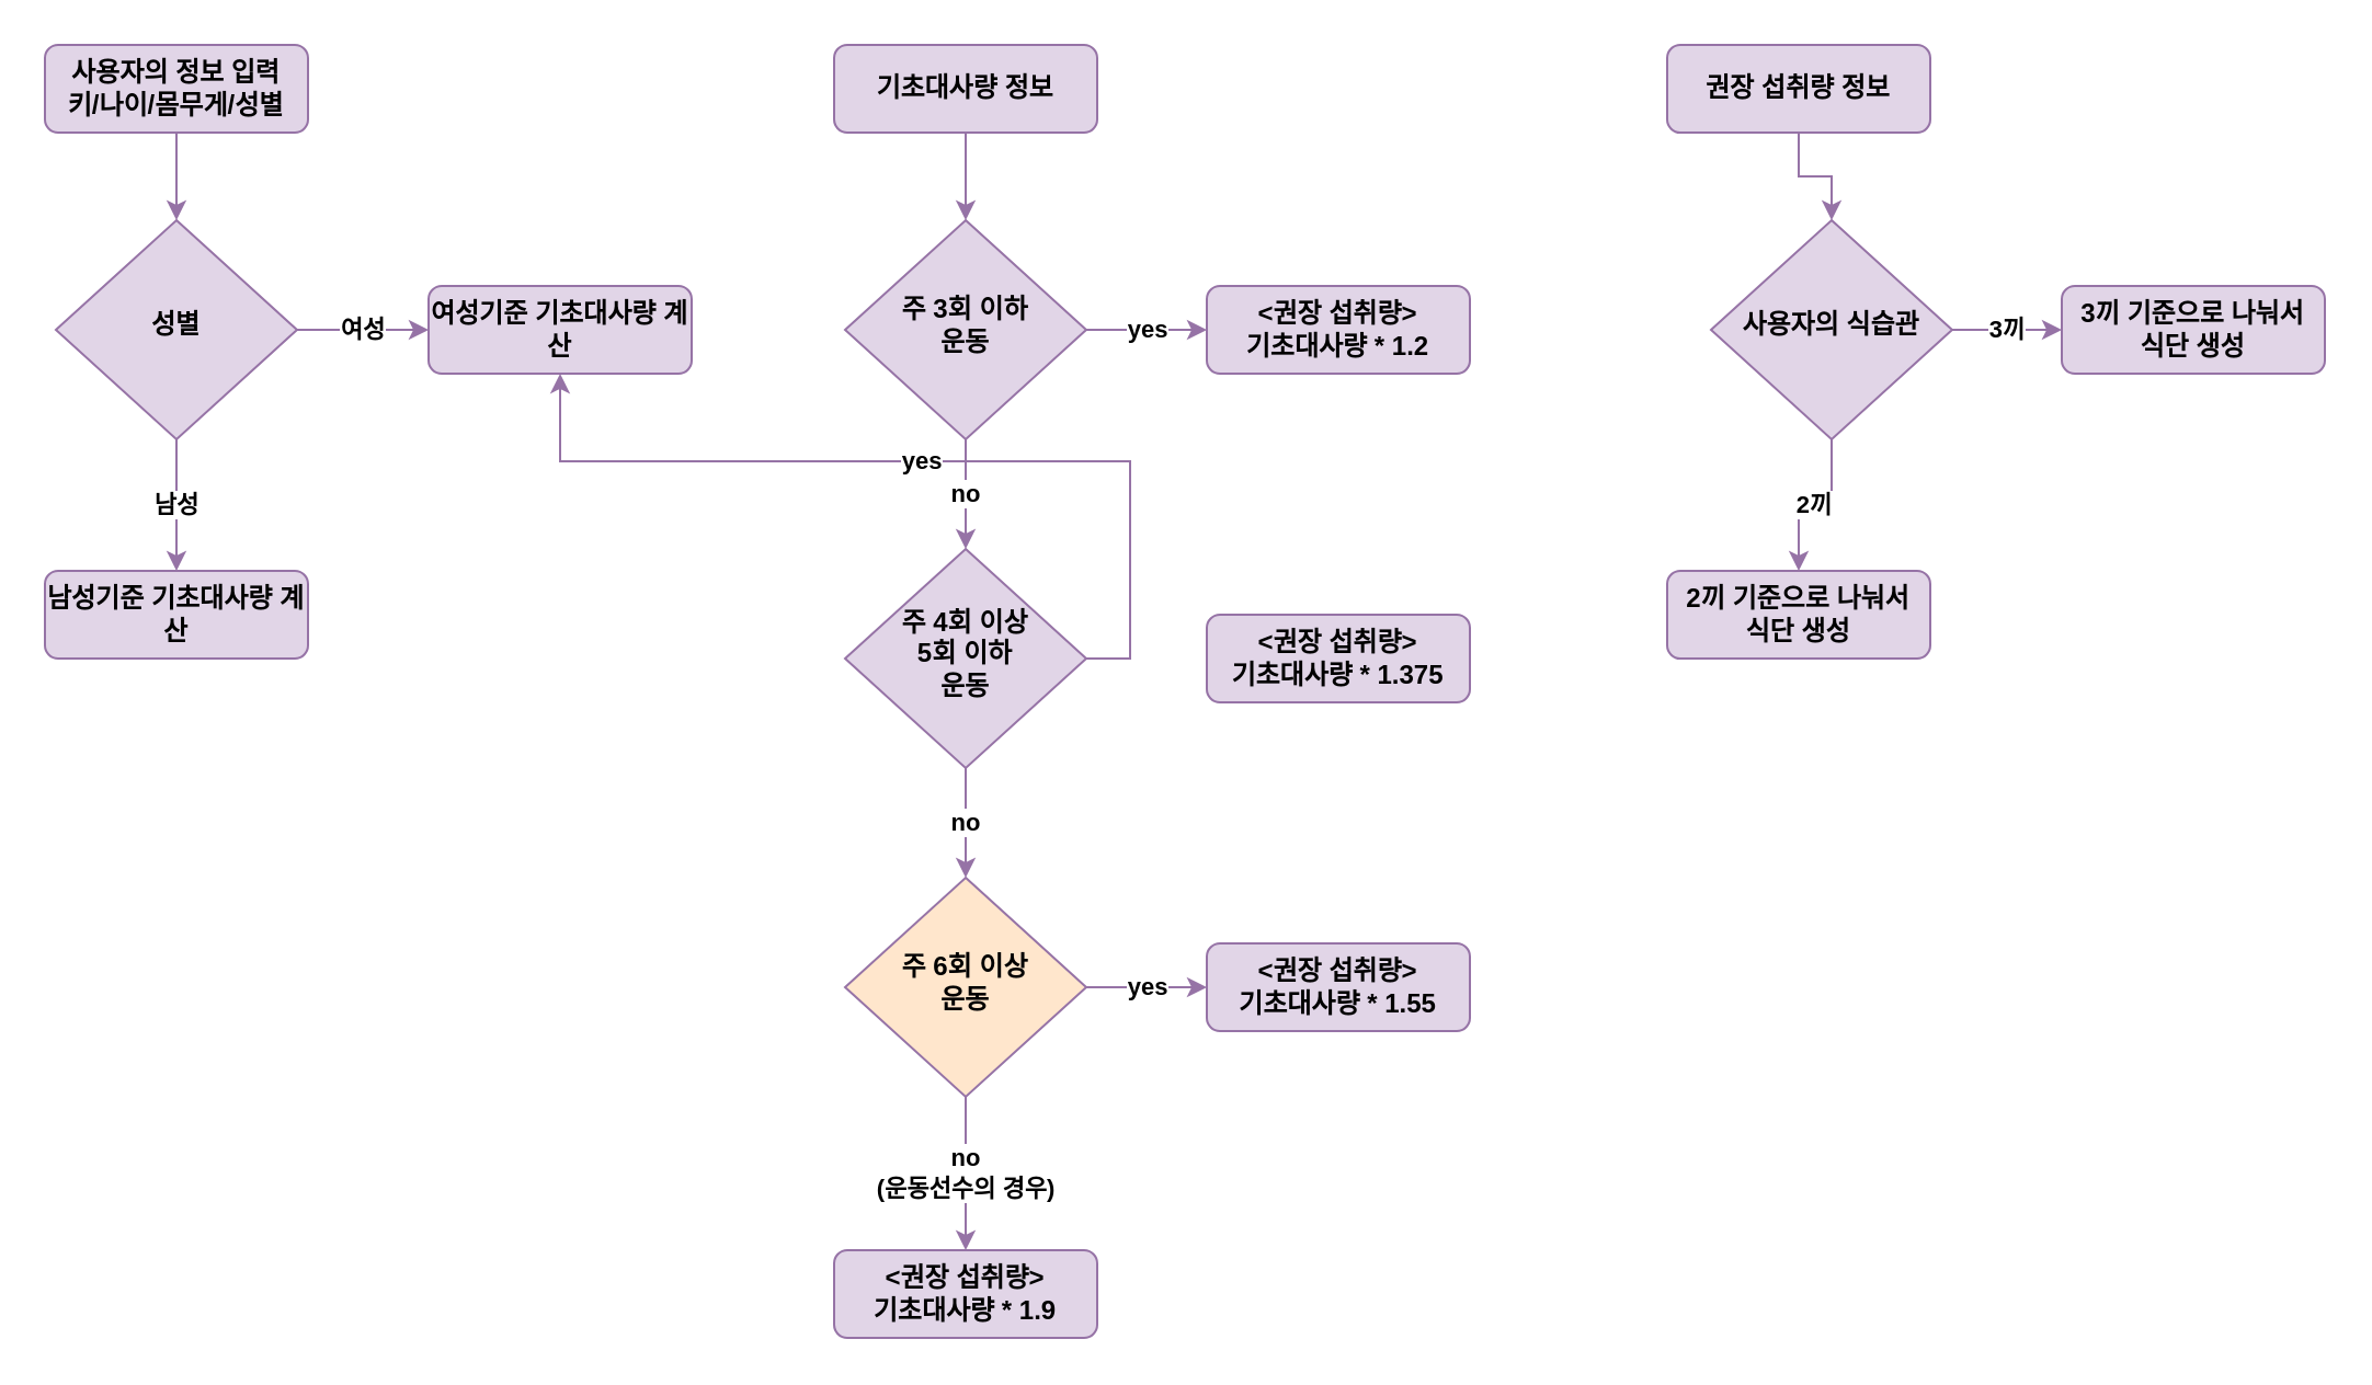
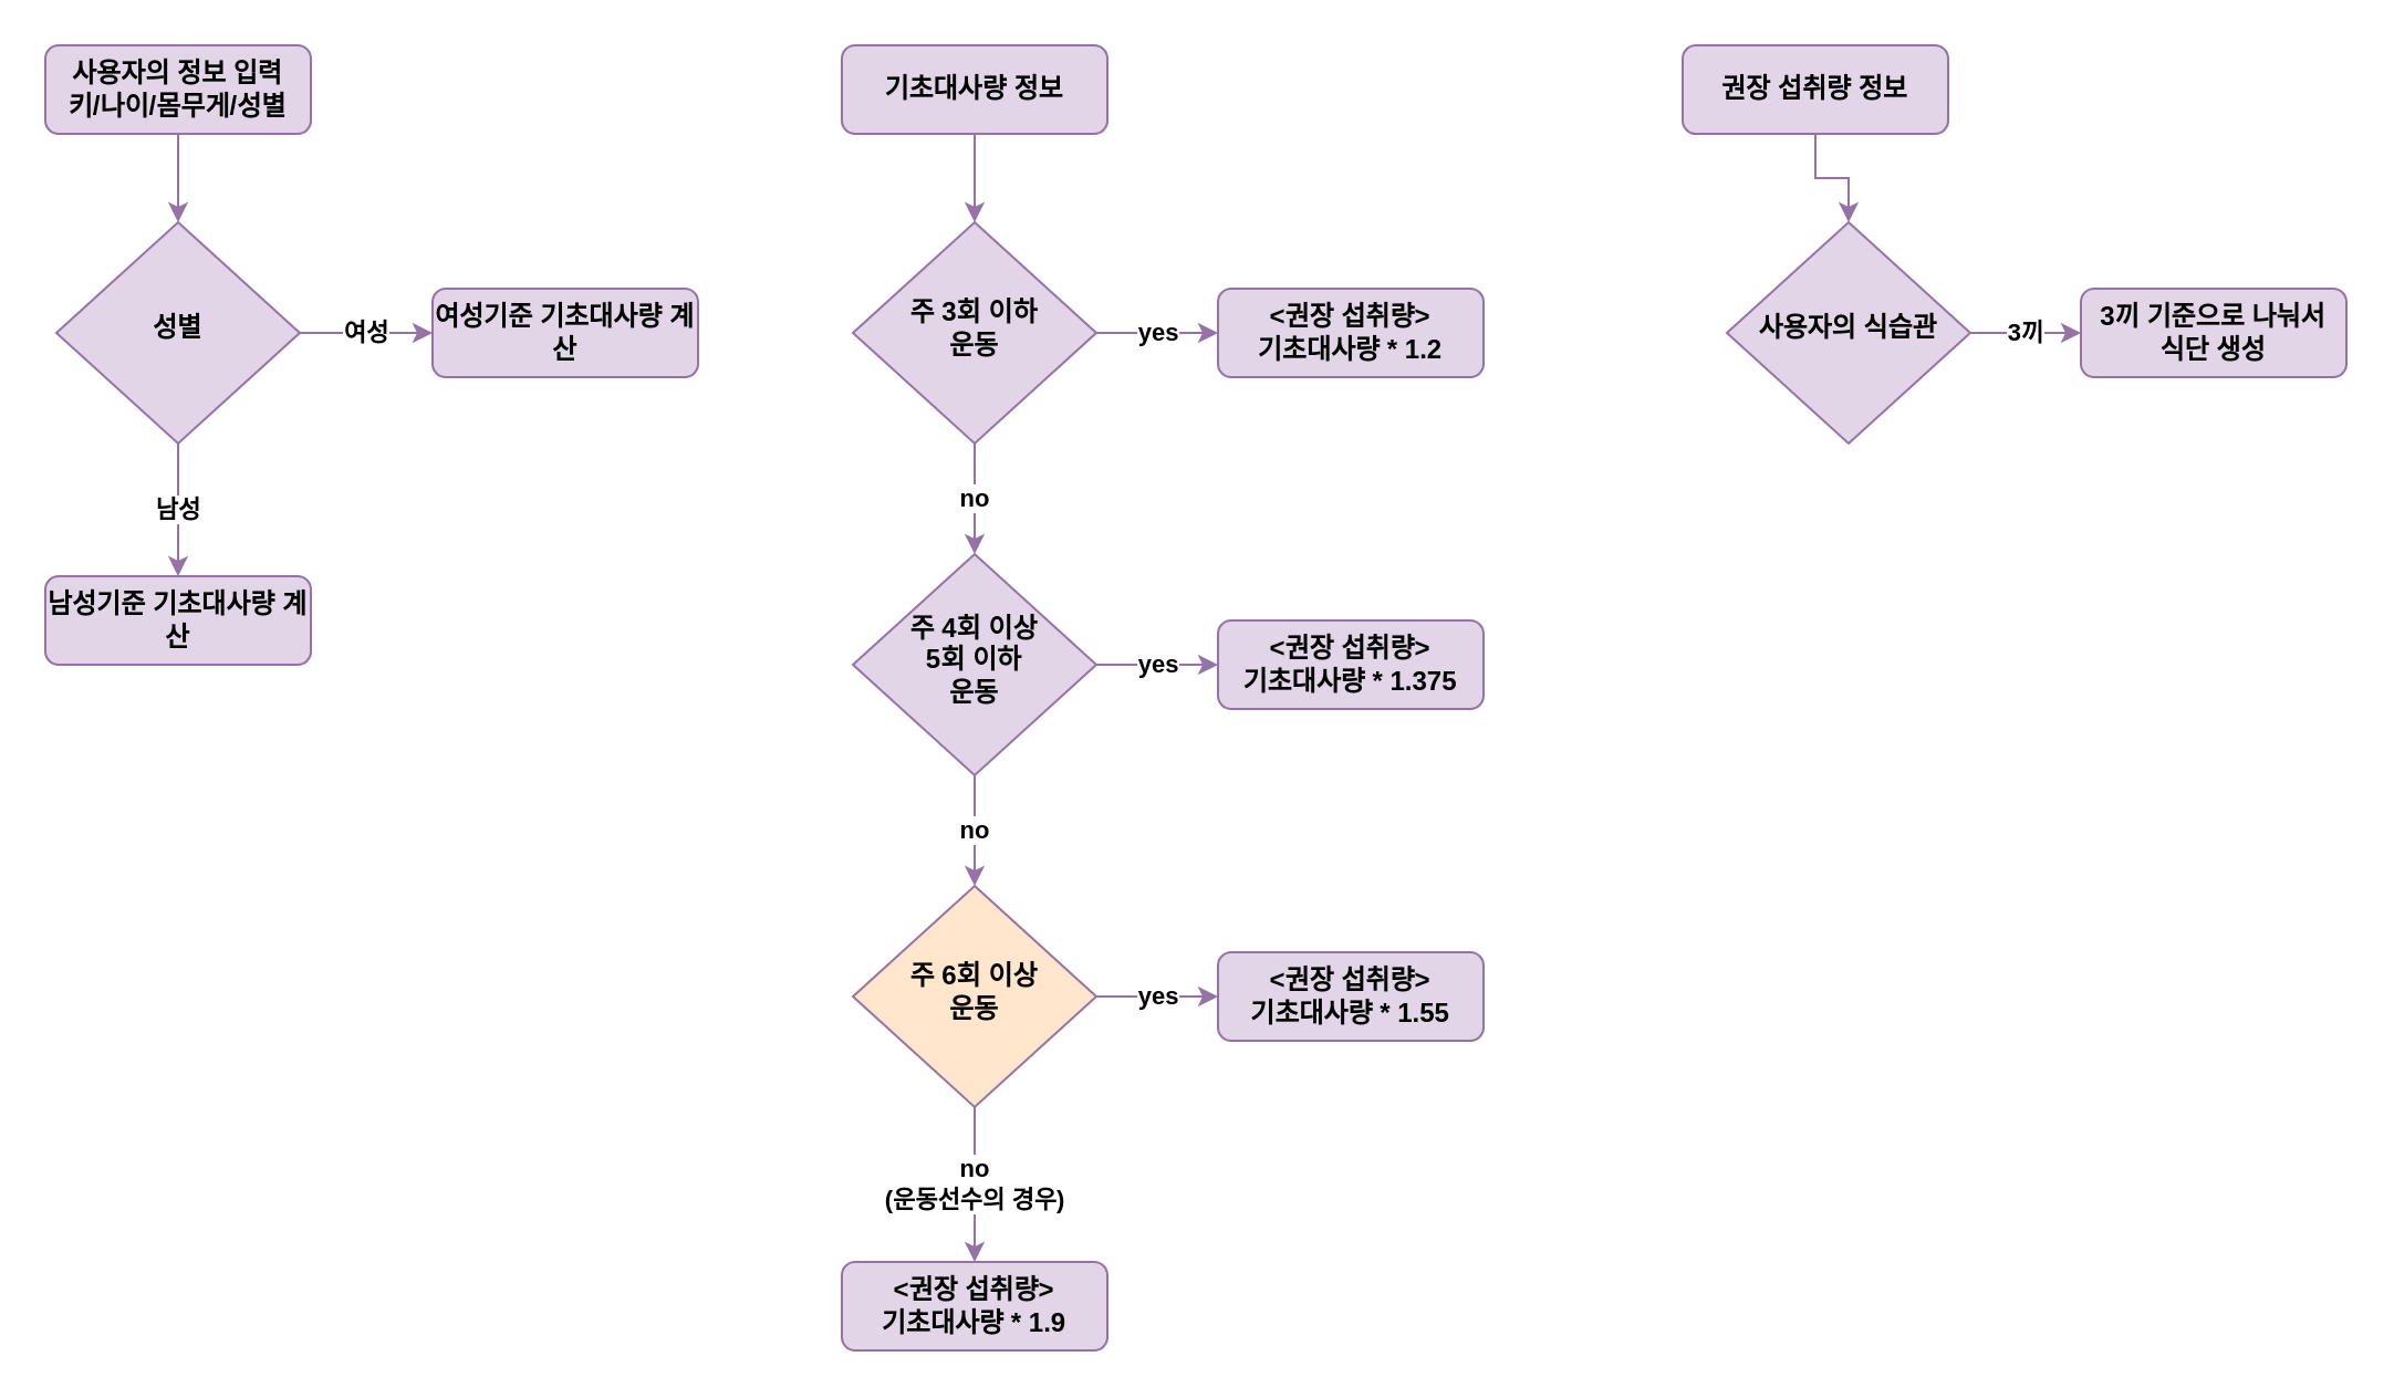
- <mxCell id="13" value="yes" style="edgeStyle=orthogonalEdgeStyle;rounded=0;orthogonalLoop=1;jettySize=auto;html=1;exitX=1;exitY=0.5;exitDx=0;exitDy=0;fillColor=#e1d5e7;strokeColor=#9673a6;fontStyle=1;" parent="1" source="15" target="7" edge="1"><mxGeometry relative="1" as="geometry" /></mxCell>
+ <mxCell id="13" value="yes" style="edgeStyle=orthogonalEdgeStyle;rounded=0;orthogonalLoop=1;jettySize=auto;html=1;exitX=1;exitY=0.5;exitDx=0;exitDy=0;entryX=0;entryY=0.5;entryDx=0;entryDy=0;fillColor=#e1d5e7;strokeColor=#9673a6;fontStyle=1" parent="1" source="15" target="16" edge="1"><mxGeometry relative="1" as="geometry" /></mxCell>
- <mxCell id="27" value="2끼" style="edgeStyle=orthogonalEdgeStyle;rounded=0;orthogonalLoop=1;jettySize=auto;html=1;exitX=0.5;exitY=1;exitDx=0;exitDy=0;entryX=0.5;entryY=0;entryDx=0;entryDy=0;fillColor=#e1d5e7;strokeColor=#9673a6;fontStyle=1" parent="1" source="28" target="30" edge="1"><mxGeometry relative="1" as="geometry" /></mxCell>
- <mxCell id="30" value="2끼 기준으로 나눠서&lt;br&gt;식단 생성" style="rounded=1;whiteSpace=wrap;html=1;fontSize=12;glass=0;strokeWidth=1;shadow=0;fillColor=#e1d5e7;strokeColor=#9673a6;fontStyle=1" parent="1" vertex="1"><mxGeometry x="760" y="260" width="120" height="40" as="geometry" /></mxCell>
